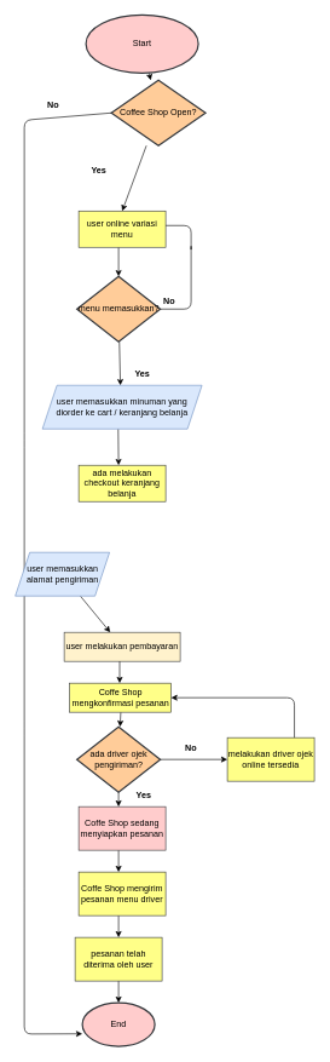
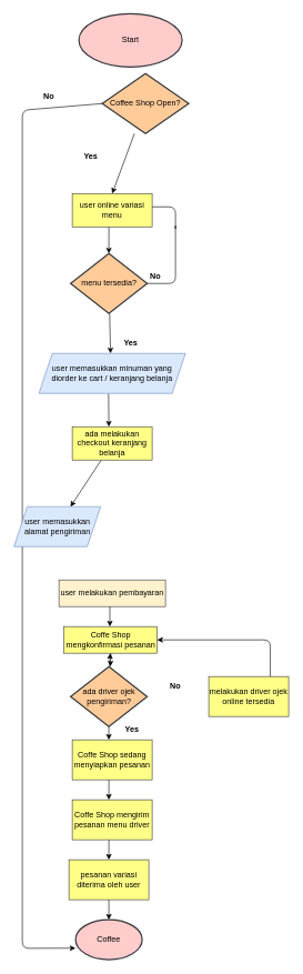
- <mxCell id="2" value="" style="edgeStyle=none;html=1;" parent="1" source="3" target="12" edge="1"><mxGeometry relative="1" as="geometry" /></mxCell>
- <mxCell id="16" value="&lt;font color=&quot;#000000&quot;&gt;menu memasukkan?&lt;/font&gt;" style="strokeWidth=2;html=1;shape=mxgraph.flowchart.decision;whiteSpace=wrap;fillColor=#ffcc99;strokeColor=#36393d;" parent="1" vertex="1"><mxGeometry x="105.5" y="380" width="115" height="90" as="geometry" /></mxCell>
+ <mxCell id="16" value="&lt;font color=&quot;#000000&quot;&gt;menu tersedia?&lt;/font&gt;" style="strokeWidth=2;html=1;shape=mxgraph.flowchart.decision;whiteSpace=wrap;fillColor=#ffcc99;strokeColor=#36393d;" parent="1" vertex="1"><mxGeometry x="105.5" y="380" width="115" height="90" as="geometry" /></mxCell>
+ <mxCell id="27" value="" style="edgeStyle=none;html=1;fontColor=#000000;" edge="1" parent="1" source="28" target="35"><mxGeometry relative="1" as="geometry" /></mxCell>
- <mxCell id="34" value="" style="edgeStyle=none;html=1;fontColor=#000000;" edge="1" parent="1" source="35" target="37"><mxGeometry relative="1" as="geometry" /></mxCell>
- <mxCell id="24" value="" style="edgeStyle=none;html=1;entryX=0;entryY=0.5;entryDx=0;entryDy=0;" parent="1" source="20" target="29" edge="1"><mxGeometry relative="1" as="geometry"><mxPoint x="225.5" y="1014.5" as="sourcePoint" /><mxPoint x="293" y="1015" as="targetPoint" /></mxGeometry></mxCell>
+ <mxCell id="24" value="" style="edgeStyle=none;html=1;" parent="1" source="20" target="36" edge="1"><mxGeometry relative="1" as="geometry"><mxPoint x="225.5" y="1014.5" as="sourcePoint" /><mxPoint x="293" y="1015" as="targetPoint" /></mxGeometry></mxCell>
- <mxCell id="30" value="&lt;font color=&quot;#000000&quot;&gt;Coffe Shop sedang menyiapkan pesanan&lt;/font&gt;" style="rounded=0;whiteSpace=wrap;html=1;fillColor=#ffcccc;strokeColor=#36393d;" parent="1" vertex="1"><mxGeometry x="108" y="1110" width="120" height="60" as="geometry" /></mxCell>
+ <mxCell id="30" value="&lt;font color=&quot;#000000&quot;&gt;Coffe Shop sedang menyiapkan pesanan&lt;/font&gt;" style="rounded=0;whiteSpace=wrap;html=1;fillColor=#ffff88;strokeColor=#36393d;" parent="1" vertex="1"><mxGeometry x="108" y="1110" width="120" height="60" as="geometry" /></mxCell>
- <mxCell id="32" value="&lt;font color=&quot;#000000&quot;&gt;pesanan telah diterima oleh user&lt;/font&gt;" style="rounded=0;whiteSpace=wrap;html=1;fillColor=#ffff88;strokeColor=#36393d;" parent="1" vertex="1"><mxGeometry x="103" y="1290" width="120" height="60" as="geometry" /></mxCell>
+ <mxCell id="32" value="&lt;font color=&quot;#000000&quot;&gt;pesanan variasi diterima oleh user&lt;/font&gt;" style="rounded=0;whiteSpace=wrap;html=1;fillColor=#ffff88;strokeColor=#36393d;" parent="1" vertex="1"><mxGeometry x="103" y="1290" width="120" height="60" as="geometry" /></mxCell>
- <mxCell id="10" value="&lt;font color=&quot;#000000&quot;&gt;End&lt;/font&gt;" style="strokeWidth=2;html=1;shape=mxgraph.flowchart.start_1;whiteSpace=wrap;fillColor=#ffcccc;strokeColor=#36393d;" parent="1" vertex="1"><mxGeometry x="113" y="1380" width="100" height="60" as="geometry" /></mxCell>
+ <mxCell id="10" value="&lt;font color=&quot;#000000&quot;&gt;Coffee&lt;/font&gt;" style="strokeWidth=2;html=1;shape=mxgraph.flowchart.start_1;whiteSpace=wrap;fillColor=#ffcccc;strokeColor=#36393d;" parent="1" vertex="1"><mxGeometry x="113" y="1380" width="100" height="60" as="geometry" /></mxCell>
